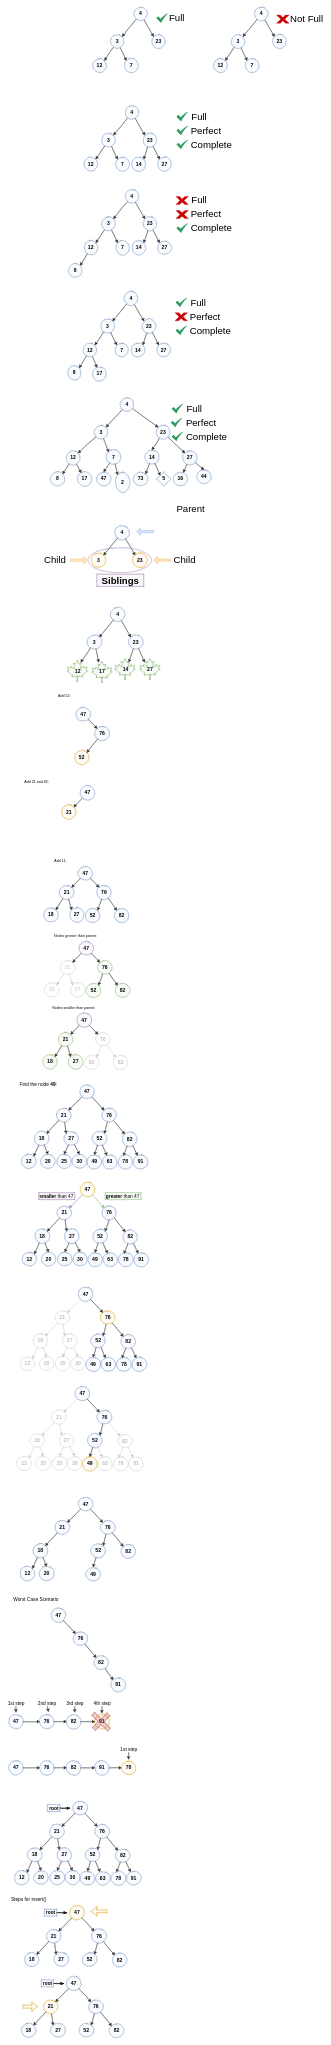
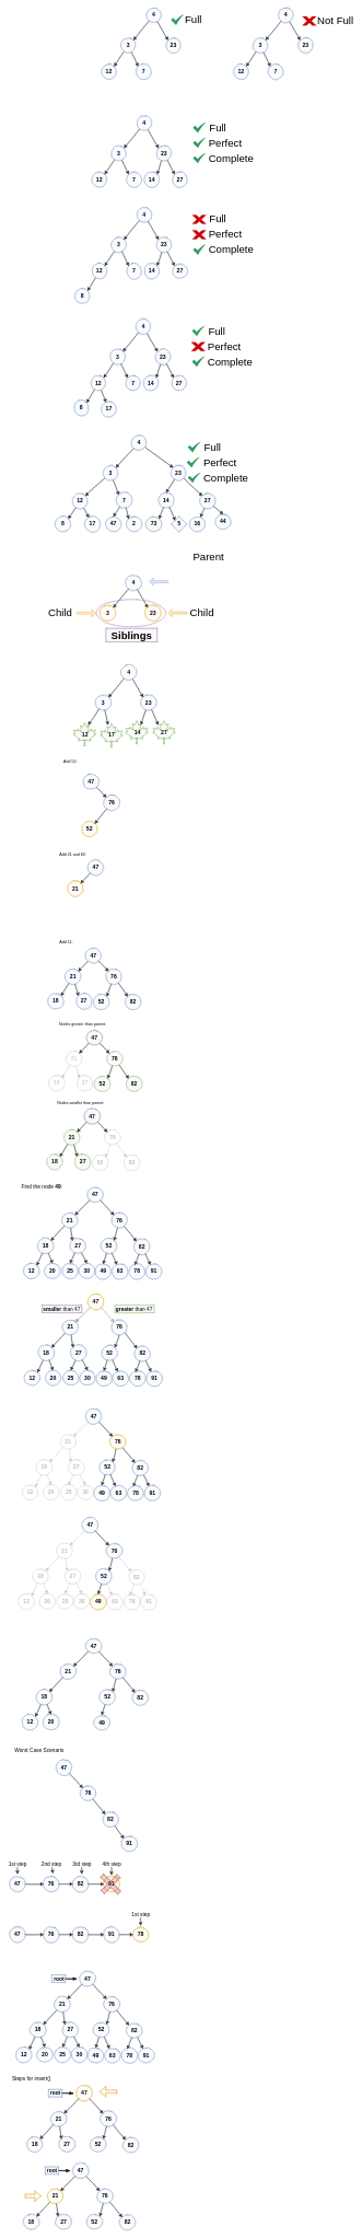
- <mxCell id="117" value="&lt;font style=&quot;font-size: 17px&quot;&gt;2&lt;/font&gt;" style="ellipse;whiteSpace=wrap;html=1;aspect=fixed;fillColor=#dae8fc;strokeColor=#6c8ebf;sketch=1;fontColor=#000000;fontStyle=1" parent="1" vertex="1"><mxGeometry x="385" y="1571" width="47" height="70" as="geometry" /></mxCell>
+ <mxCell id="117" value="&lt;font style=&quot;font-size: 17px&quot;&gt;2&lt;/font&gt;" style="ellipse;whiteSpace=wrap;html=1;aspect=fixed;fillColor=#dae8fc;strokeColor=#6c8ebf;sketch=1;fontColor=#000000;fontStyle=1" parent="1" vertex="1"><mxGeometry x="385" y="1571" width="47" height="47" as="geometry" /></mxCell>
- <mxCell id="160" value="Add 21 and 82:" style="text;html=1;align=left;verticalAlign=middle;resizable=0;points=[];autosize=1;fontColor=#050505;" vertex="1" parent="1"><mxGeometry x="79" y="2597" width="92" height="18" as="geometry" /></mxCell>
+ <mxCell id="160" value="Add 21 and 82:" style="text;html=1;align=left;verticalAlign=middle;resizable=0;points=[];autosize=1;fontColor=#050505;" vertex="1" parent="1"><mxGeometry x="179" y="2592" width="92" height="18" as="geometry" /></mxCell>
